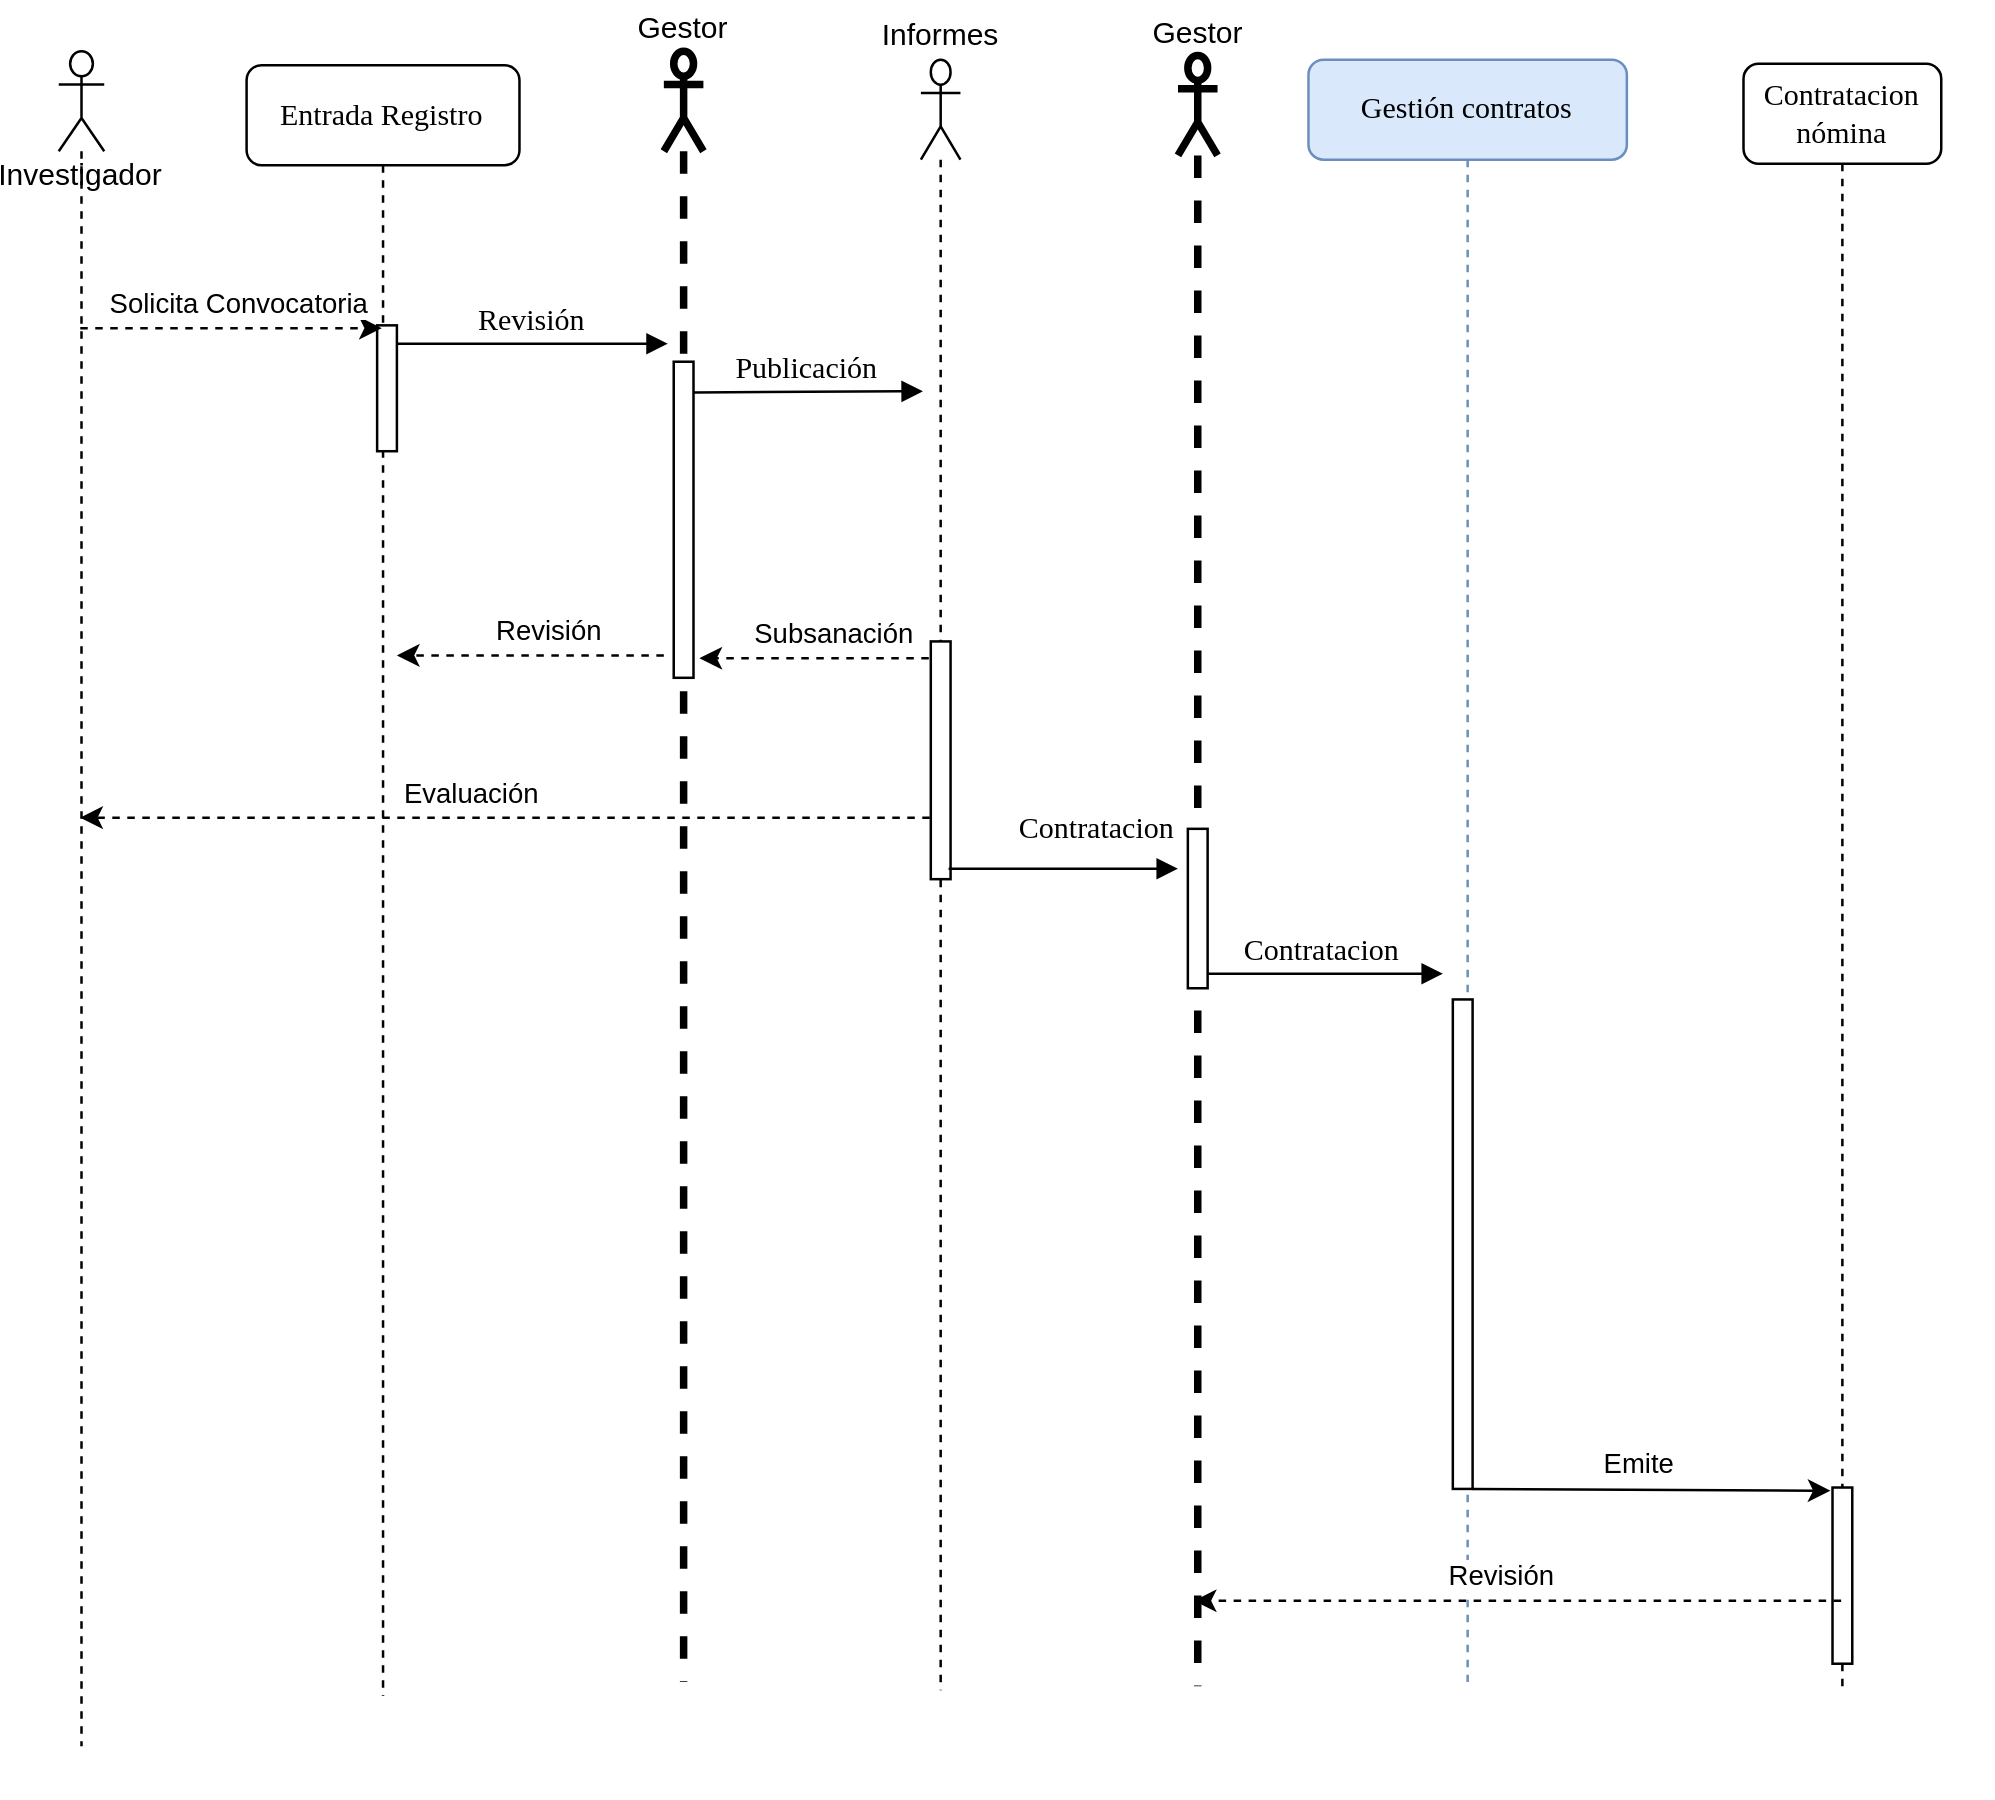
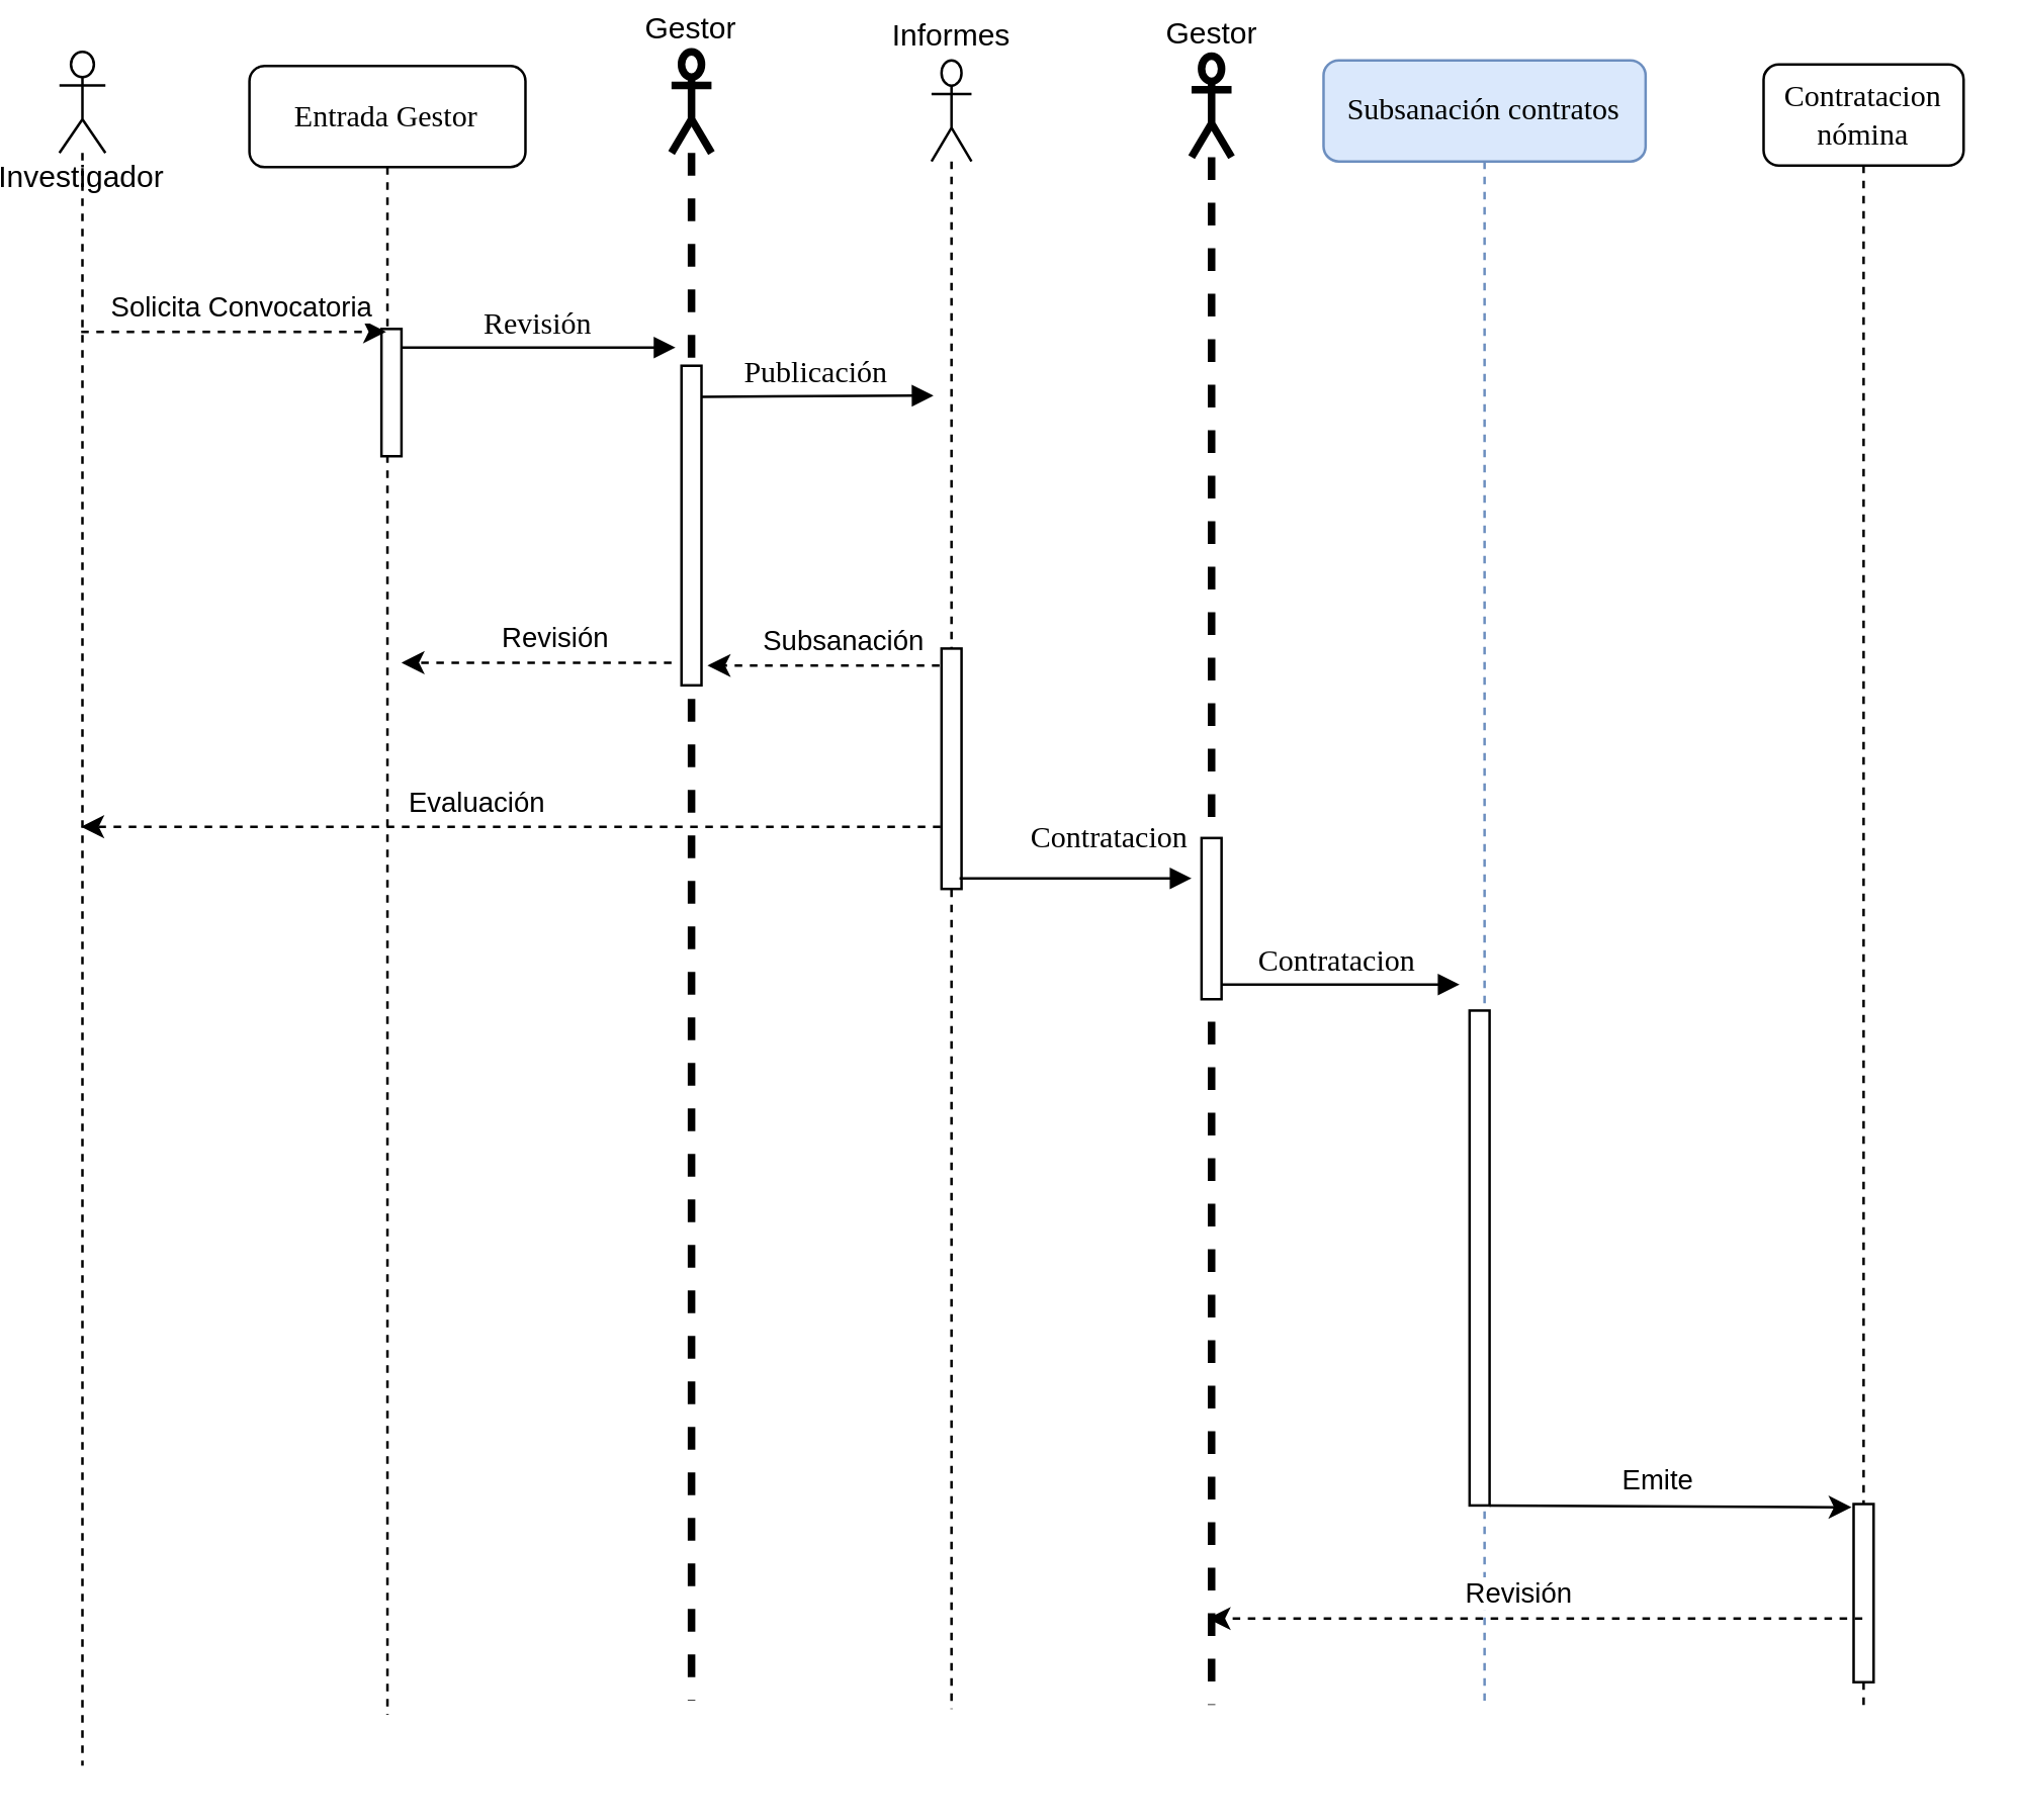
- <mxCell id="3" value="Gestión contratos" style="shape=umlLifeline;perimeter=lifelinePerimeter;whiteSpace=wrap;html=1;container=1;collapsible=0;recursiveResize=0;outlineConnect=0;rounded=1;shadow=0;comic=0;labelBackgroundColor=none;strokeWidth=1;fontFamily=Verdana;fontSize=12;align=center;fillColor=#dae8fc;strokeColor=#6c8ebf;" parent="2" vertex="1"><mxGeometry x="499.891" y="3.356" width="127.346" height="648.911" as="geometry" /></mxCell>
+ <mxCell id="3" value="Subsanación contratos" style="shape=umlLifeline;perimeter=lifelinePerimeter;whiteSpace=wrap;html=1;container=1;collapsible=0;recursiveResize=0;outlineConnect=0;rounded=1;shadow=0;comic=0;labelBackgroundColor=none;strokeWidth=1;fontFamily=Verdana;fontSize=12;align=center;fillColor=#dae8fc;strokeColor=#6c8ebf;" parent="2" vertex="1"><mxGeometry x="499.891" y="3.356" width="127.346" height="648.911" as="geometry" /></mxCell>
- <mxCell id="8" value="Entrada Registro" style="shape=umlLifeline;perimeter=lifelinePerimeter;whiteSpace=wrap;html=1;container=1;collapsible=0;recursiveResize=0;outlineConnect=0;rounded=1;shadow=0;comic=0;labelBackgroundColor=none;strokeWidth=1;fontFamily=Verdana;fontSize=12;align=center;" parent="2" vertex="1"><mxGeometry x="75.142" y="5.594" width="109.153" height="652.267" as="geometry" /></mxCell>
+ <mxCell id="8" value="Entrada Gestor" style="shape=umlLifeline;perimeter=lifelinePerimeter;whiteSpace=wrap;html=1;container=1;collapsible=0;recursiveResize=0;outlineConnect=0;rounded=1;shadow=0;comic=0;labelBackgroundColor=none;strokeWidth=1;fontFamily=Verdana;fontSize=12;align=center;" parent="2" vertex="1"><mxGeometry x="75.142" y="5.594" width="109.153" height="652.267" as="geometry" /></mxCell>
